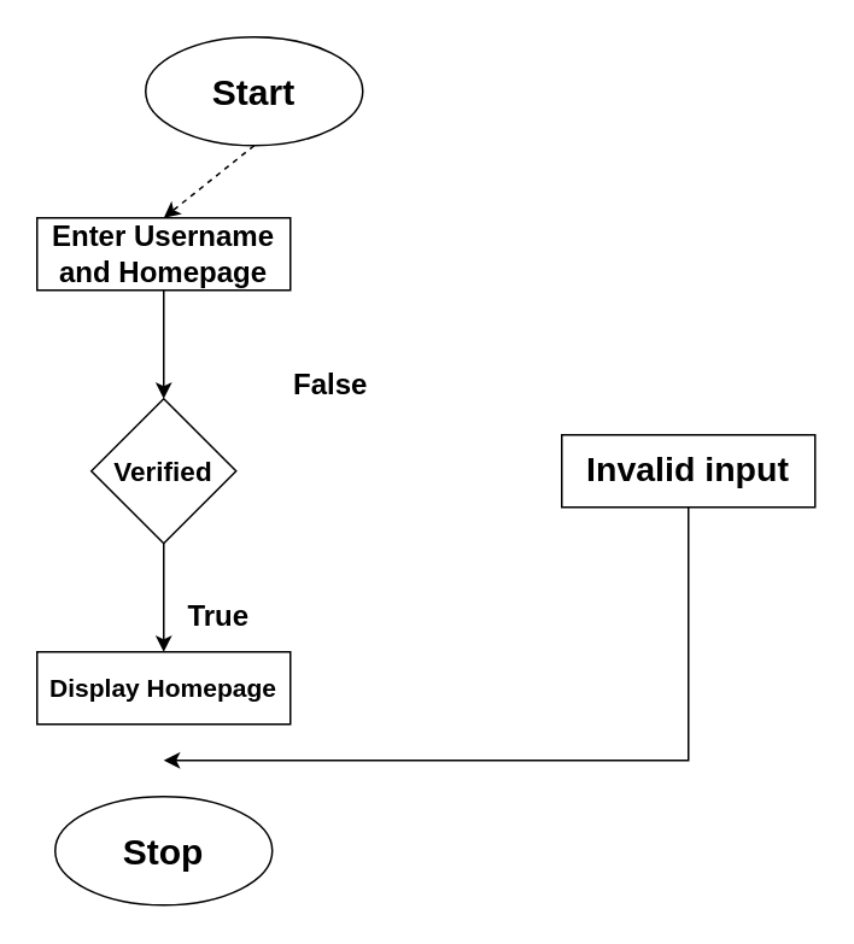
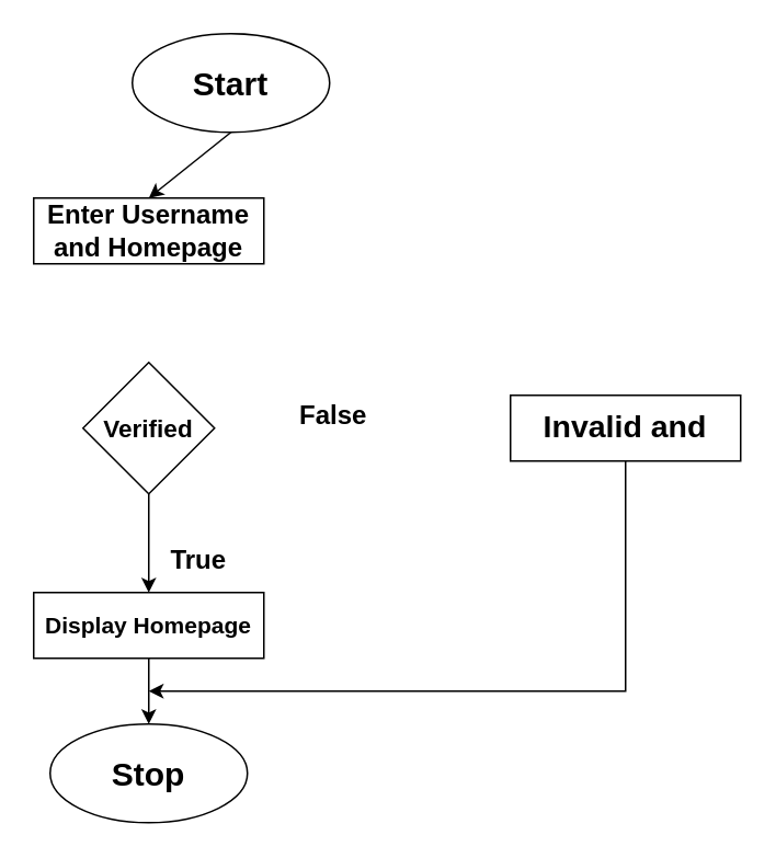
- <mxCell id="5" value="" style="endArrow=classic;html=1;rounded=0;exitX=0.5;exitY=1;exitDx=0;exitDy=0;entryX=0.5;entryY=0;entryDx=0;entryDy=0;dashed=1;" parent="1" source="4" target="3" edge="1"><mxGeometry width="50" height="50" relative="1" as="geometry"><mxPoint x="220" y="290" as="sourcePoint" /><mxPoint x="270" y="240" as="targetPoint" /></mxGeometry></mxCell>
+ <mxCell id="5" value="" style="endArrow=classic;html=1;rounded=0;exitX=0.5;exitY=1;exitDx=0;exitDy=0;entryX=0.5;entryY=0;entryDx=0;entryDy=0;" parent="1" source="4" target="3" edge="1"><mxGeometry width="50" height="50" relative="1" as="geometry"><mxPoint x="220" y="290" as="sourcePoint" /><mxPoint x="270" y="240" as="targetPoint" /></mxGeometry></mxCell>
- <mxCell id="6" value="" style="endArrow=classic;html=1;rounded=0;exitX=0.5;exitY=1;exitDx=0;exitDy=0;entryX=0.5;entryY=0;entryDx=0;entryDy=0;" parent="1" source="3" target="2" edge="1"><mxGeometry width="50" height="50" relative="1" as="geometry"><mxPoint x="100" y="90" as="sourcePoint" /><mxPoint x="100" y="130" as="targetPoint" /></mxGeometry></mxCell>
- <mxCell id="13" value="&lt;b&gt;&lt;font style=&quot;font-size: 16px;&quot;&gt;False&lt;/font&gt;&lt;/b&gt;" style="text;html=1;align=center;verticalAlign=middle;resizable=0;points=[];autosize=1;strokeColor=none;fillColor=none;fontSize=18;" parent="1" vertex="1"><mxGeometry x="150" y="192" width="64" height="40" as="geometry" /></mxCell>
+ <mxCell id="13" value="&lt;b&gt;&lt;font style=&quot;font-size: 16px;&quot;&gt;False&lt;/font&gt;&lt;/b&gt;" style="text;html=1;align=center;verticalAlign=middle;resizable=0;points=[];autosize=1;strokeColor=none;fillColor=none;fontSize=18;" parent="1" vertex="1"><mxGeometry x="170" y="232" width="64" height="40" as="geometry" /></mxCell>
- <mxCell id="9" value="&lt;b style=&quot;&quot;&gt;&lt;font style=&quot;font-size: 19px;&quot;&gt;Invalid input&lt;/font&gt;&lt;/b&gt;" style="rounded=0;whiteSpace=wrap;html=1;" parent="1" vertex="1"><mxGeometry x="310" y="240" width="140" height="40" as="geometry" /></mxCell>
+ <mxCell id="9" value="&lt;b style=&quot;&quot;&gt;&lt;font style=&quot;font-size: 19px;&quot;&gt;Invalid and&lt;/font&gt;&lt;/b&gt;" style="rounded=0;whiteSpace=wrap;html=1;" parent="1" vertex="1"><mxGeometry x="310" y="240" width="140" height="40" as="geometry" /></mxCell>
+ <mxCell id="11" value="" style="endArrow=classic;html=1;rounded=0;exitX=0.5;exitY=1;exitDx=0;exitDy=0;entryX=0.5;entryY=0;entryDx=0;entryDy=0;" parent="1" source="8" target="10" edge="1"><mxGeometry width="50" height="50" relative="1" as="geometry"><mxPoint x="410" y="240" as="sourcePoint" /><mxPoint x="460" y="190" as="targetPoint" /></mxGeometry></mxCell>
